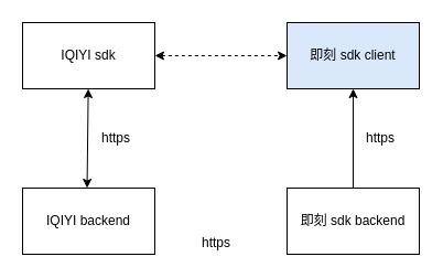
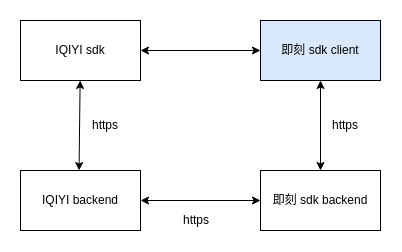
- <mxCell id="8" value="" style="endArrow=classic;startArrow=classic;html=1;exitX=1;exitY=0.5;exitDx=0;exitDy=0;entryX=0;entryY=0.5;entryDx=0;entryDy=0;dashed=1;" edge="1" parent="1" source="2" target="4"><mxGeometry width="50" height="50" relative="1" as="geometry"><mxPoint x="20" y="300" as="sourcePoint" /><mxPoint x="70" y="250" as="targetPoint" /></mxGeometry></mxCell>
+ <mxCell id="8" value="" style="endArrow=classic;startArrow=classic;html=1;exitX=1;exitY=0.5;exitDx=0;exitDy=0;entryX=0;entryY=0.5;entryDx=0;entryDy=0;" edge="1" parent="1" source="2" target="4"><mxGeometry width="50" height="50" relative="1" as="geometry"><mxPoint x="20" y="300" as="sourcePoint" /><mxPoint x="70" y="250" as="targetPoint" /></mxGeometry></mxCell>
- <mxCell id="9" value="" style="endArrow=none;startArrow=classic;html=1;exitX=0.5;exitY=1;exitDx=0;exitDy=0;entryX=0.5;entryY=0;entryDx=0;entryDy=0;" edge="1" parent="1" source="4" target="5"><mxGeometry width="50" height="50" relative="1" as="geometry"><mxPoint x="20" y="300" as="sourcePoint" /><mxPoint x="80" y="250" as="targetPoint" /></mxGeometry></mxCell>
+ <mxCell id="9" value="" style="endArrow=classic;startArrow=classic;html=1;exitX=0.5;exitY=1;exitDx=0;exitDy=0;entryX=0.5;entryY=0;entryDx=0;entryDy=0;" edge="1" parent="1" source="4" target="5"><mxGeometry width="50" height="50" relative="1" as="geometry"><mxPoint x="20" y="300" as="sourcePoint" /><mxPoint x="80" y="250" as="targetPoint" /></mxGeometry></mxCell>
+ <mxCell id="11" value="" style="endArrow=classic;startArrow=classic;html=1;exitX=0;exitY=0.5;exitDx=0;exitDy=0;entryX=1;entryY=0.5;entryDx=0;entryDy=0;" edge="1" parent="1" source="5" target="3"><mxGeometry width="50" height="50" relative="1" as="geometry"><mxPoint x="20" y="300" as="sourcePoint" /><mxPoint x="70" y="250" as="targetPoint" /></mxGeometry></mxCell>
